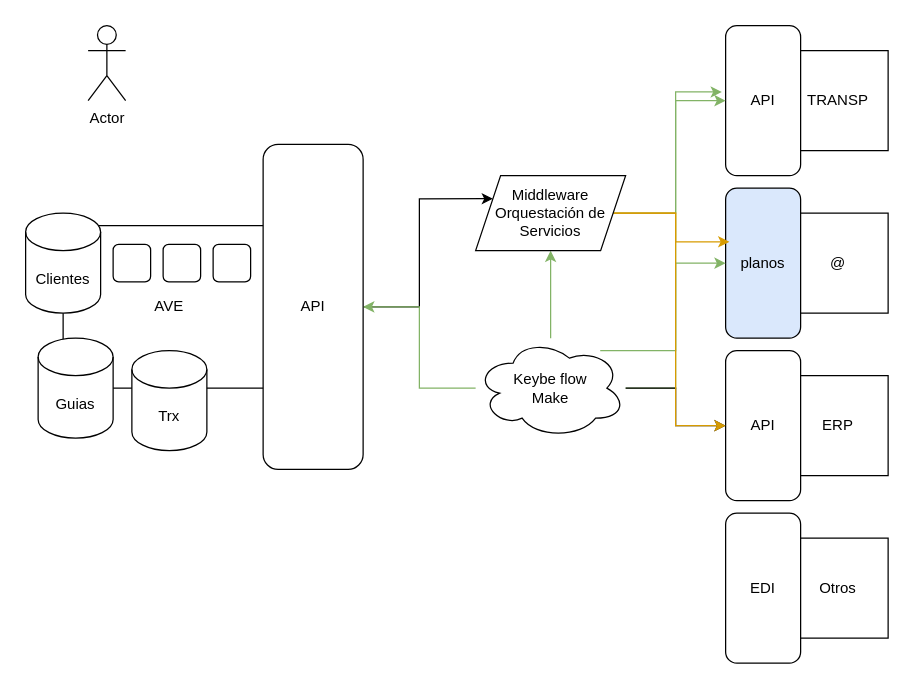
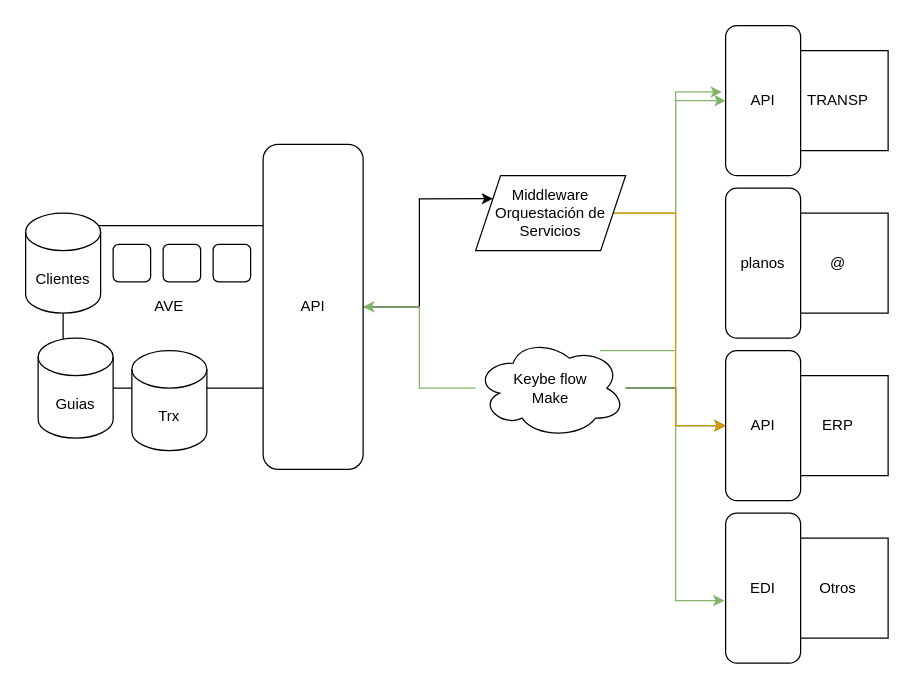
- <mxCell id="26" value="Actor" style="shape=umlActor;verticalLabelPosition=bottom;verticalAlign=top;html=1;outlineConnect=0;" vertex="1" parent="1"><mxGeometry x="70" y="20" width="30" height="60" as="geometry" /></mxCell>
- <mxCell id="20" style="edgeStyle=orthogonalEdgeStyle;rounded=0;orthogonalLoop=1;jettySize=auto;html=1;entryX=0.05;entryY=0.358;entryDx=0;entryDy=0;entryPerimeter=0;fillColor=#ffe6cc;strokeColor=#d79b00;" edge="1" parent="1" source="22" target="10"><mxGeometry relative="1" as="geometry" /></mxCell>
- <mxCell id="15" style="edgeStyle=orthogonalEdgeStyle;rounded=0;orthogonalLoop=1;jettySize=auto;html=1;fillColor=#d5e8d4;strokeColor=#82b366;" edge="1" parent="1" source="18" target="10"><mxGeometry relative="1" as="geometry" /></mxCell>
- <mxCell id="10" value="planos" style="rounded=1;whiteSpace=wrap;html=1;fillColor=#dae8fc;" vertex="1" parent="1"><mxGeometry x="580" y="150" width="60" height="120" as="geometry" /></mxCell>
+ <mxCell id="10" value="planos" style="rounded=1;whiteSpace=wrap;html=1;" vertex="1" parent="1"><mxGeometry x="580" y="150" width="60" height="120" as="geometry" /></mxCell>
- <mxCell id="17" style="edgeStyle=orthogonalEdgeStyle;rounded=0;orthogonalLoop=1;jettySize=auto;html=1;fillColor=#d5e8d4;strokeColor=#82b366;" edge="1" parent="1" source="18" target="22"><mxGeometry relative="1" as="geometry" /></mxCell>
+ <mxCell id="17" style="edgeStyle=orthogonalEdgeStyle;rounded=0;orthogonalLoop=1;jettySize=auto;html=1;entryX=-0.017;entryY=0.583;entryDx=0;entryDy=0;entryPerimeter=0;fillColor=#d5e8d4;strokeColor=#82b366;" edge="1" parent="1" source="18" target="12"><mxGeometry relative="1" as="geometry" /></mxCell>
